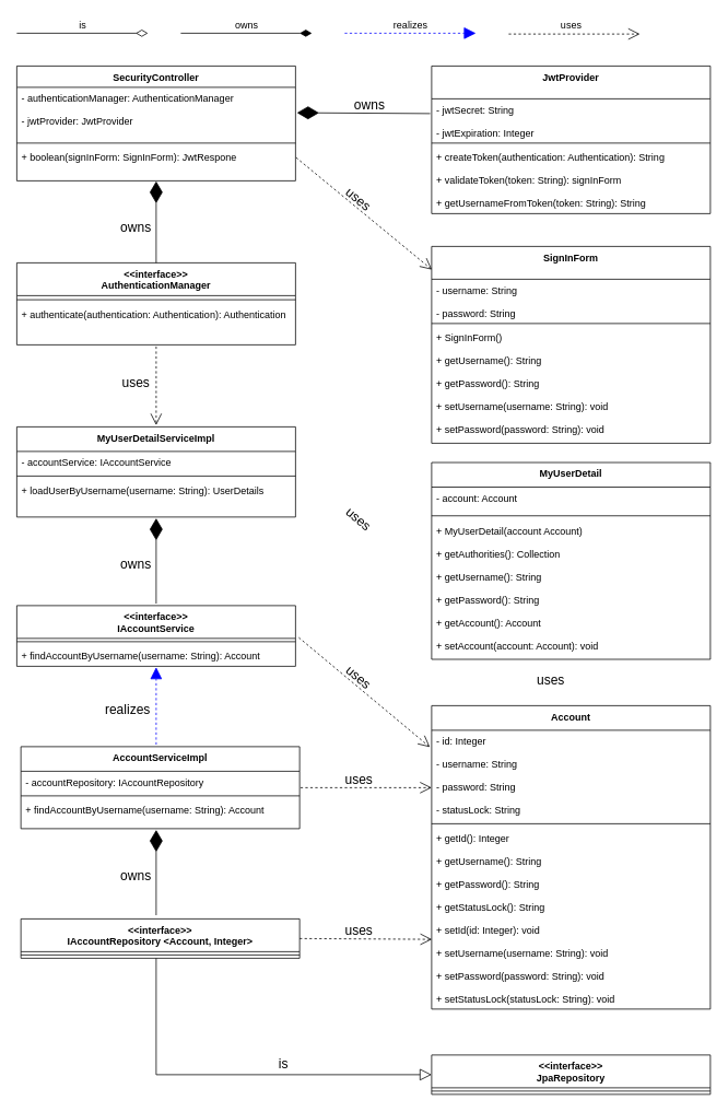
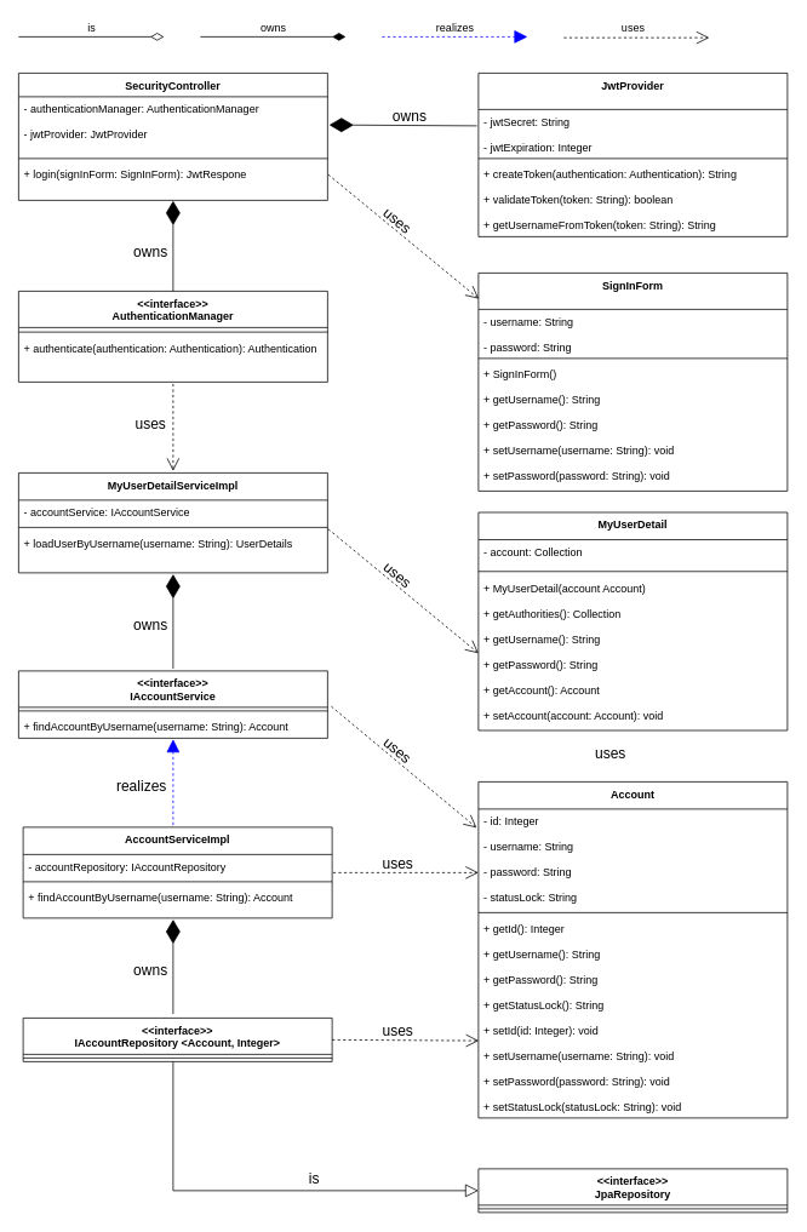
- <mxCell id="14" value="+ boolean(signInForm: SignInForm): JwtRespone" style="text;strokeColor=none;fillColor=none;align=left;verticalAlign=top;spacingLeft=4;spacingRight=4;overflow=hidden;rotatable=0;points=[[0,0.5],[1,0.5]];portConstraint=eastwest;" parent="11" vertex="1"><mxGeometry y="98" width="340" height="42" as="geometry" /></mxCell>
+ <mxCell id="14" value="+ login(signInForm: SignInForm): JwtRespone" style="text;strokeColor=none;fillColor=none;align=left;verticalAlign=top;spacingLeft=4;spacingRight=4;overflow=hidden;rotatable=0;points=[[0,0.5],[1,0.5]];portConstraint=eastwest;" parent="11" vertex="1"><mxGeometry y="98" width="340" height="42" as="geometry" /></mxCell>
- <mxCell id="19" value="+ createToken(authentication: Authentication): String&#10;&#10;+ validateToken(token: String): signInForm&#10;&#10;+ getUsernameFromToken(token: String): String" style="text;strokeColor=none;fillColor=none;align=left;verticalAlign=top;spacingLeft=4;spacingRight=4;overflow=hidden;rotatable=0;points=[[0,0.5],[1,0.5]];portConstraint=eastwest;" parent="15" vertex="1"><mxGeometry y="98" width="340" height="82" as="geometry" /></mxCell>
+ <mxCell id="19" value="+ createToken(authentication: Authentication): String&#10;&#10;+ validateToken(token: String): boolean&#10;&#10;+ getUsernameFromToken(token: String): String" style="text;strokeColor=none;fillColor=none;align=left;verticalAlign=top;spacingLeft=4;spacingRight=4;overflow=hidden;rotatable=0;points=[[0,0.5],[1,0.5]];portConstraint=eastwest;" parent="15" vertex="1"><mxGeometry y="98" width="340" height="82" as="geometry" /></mxCell>
- <mxCell id="67" value="- account: Account&#10;&#10;" style="text;strokeColor=none;fillColor=none;align=left;verticalAlign=top;spacingLeft=4;spacingRight=4;overflow=hidden;rotatable=0;points=[[0,0.5],[1,0.5]];portConstraint=eastwest;" vertex="1" parent="66"><mxGeometry y="30" width="340" height="30" as="geometry" /></mxCell>
+ <mxCell id="67" value="- account: Collection&#10;&#10;" style="text;strokeColor=none;fillColor=none;align=left;verticalAlign=top;spacingLeft=4;spacingRight=4;overflow=hidden;rotatable=0;points=[[0,0.5],[1,0.5]];portConstraint=eastwest;" vertex="1" parent="66"><mxGeometry y="30" width="340" height="30" as="geometry" /></mxCell>
+ <mxCell id="70" value="" style="endArrow=open;dashed=1;endFill=0;endSize=12;html=1;entryX=0;entryY=0.5;entryDx=0;entryDy=0;exitX=1.002;exitY=1.223;exitDx=0;exitDy=0;exitPerimeter=0;" edge="1" parent="1" source="31" target="69"><mxGeometry width="160" relative="1" as="geometry"><mxPoint x="364" y="580" as="sourcePoint" /><mxPoint x="524" y="580" as="targetPoint" /></mxGeometry></mxCell>
